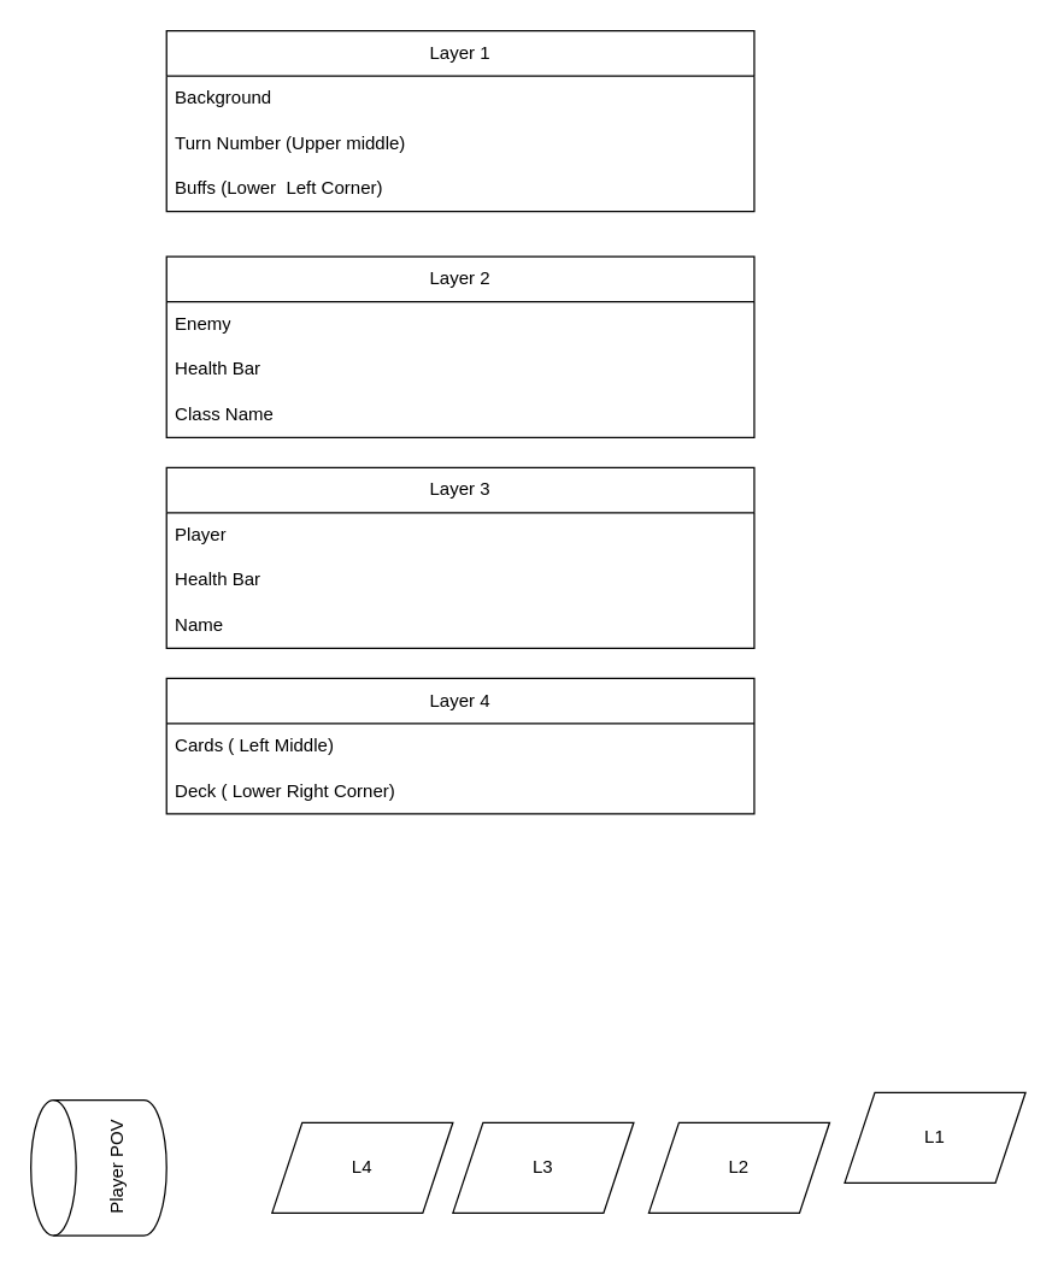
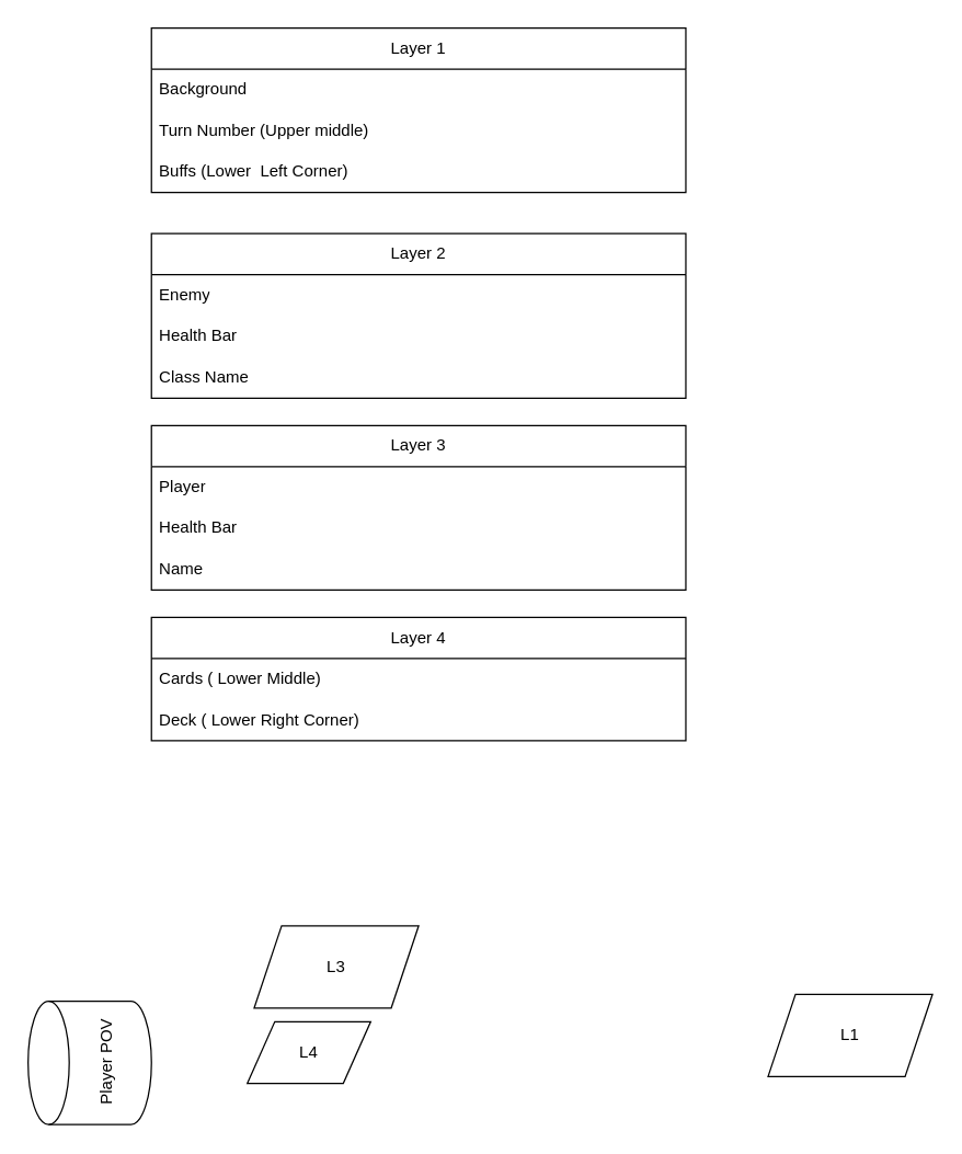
- <mxCell id="16" value="Cards ( Left Middle)" style="text;strokeColor=none;fillColor=none;align=left;verticalAlign=middle;spacingLeft=4;spacingRight=4;overflow=hidden;points=[[0,0.5],[1,0.5]];portConstraint=eastwest;rotatable=0;whiteSpace=wrap;html=1;" vertex="1" parent="15"><mxGeometry y="30" width="390" height="30" as="geometry" /></mxCell>
+ <mxCell id="16" value="Cards ( Lower Middle)" style="text;strokeColor=none;fillColor=none;align=left;verticalAlign=middle;spacingLeft=4;spacingRight=4;overflow=hidden;points=[[0,0.5],[1,0.5]];portConstraint=eastwest;rotatable=0;whiteSpace=wrap;html=1;" vertex="1" parent="15"><mxGeometry y="30" width="390" height="30" as="geometry" /></mxCell>
- <mxCell id="18" value="L4" style="shape=parallelogram;perimeter=parallelogramPerimeter;whiteSpace=wrap;html=1;fixedSize=1;" vertex="1" parent="1"><mxGeometry x="180" y="745" width="120" height="60" as="geometry" /></mxCell>
+ <mxCell id="18" value="L4" style="shape=parallelogram;perimeter=parallelogramPerimeter;whiteSpace=wrap;html=1;fixedSize=1;" vertex="1" parent="1"><mxGeometry x="180" y="745" width="90" height="45" as="geometry" /></mxCell>
- <mxCell id="2" value="L3" style="shape=parallelogram;perimeter=parallelogramPerimeter;whiteSpace=wrap;html=1;fixedSize=1;" vertex="1" parent="1"><mxGeometry x="300" y="745" width="120" height="60" as="geometry" /></mxCell>
+ <mxCell id="2" value="L3" style="shape=parallelogram;perimeter=parallelogramPerimeter;whiteSpace=wrap;html=1;fixedSize=1;" vertex="1" parent="1"><mxGeometry x="185" y="675" width="120" height="60" as="geometry" /></mxCell>
- <mxCell id="19" value="L2" style="shape=parallelogram;perimeter=parallelogramPerimeter;whiteSpace=wrap;html=1;fixedSize=1;" vertex="1" parent="1"><mxGeometry x="430" y="745" width="120" height="60" as="geometry" /></mxCell>
